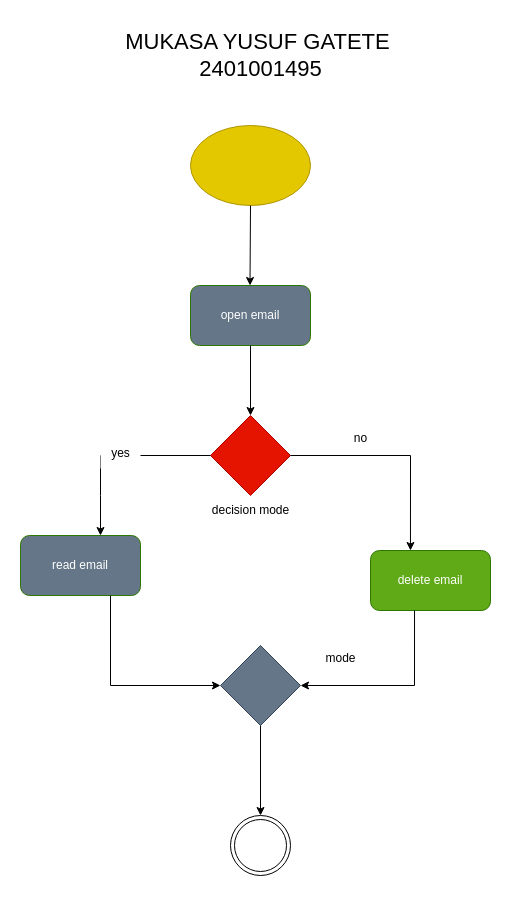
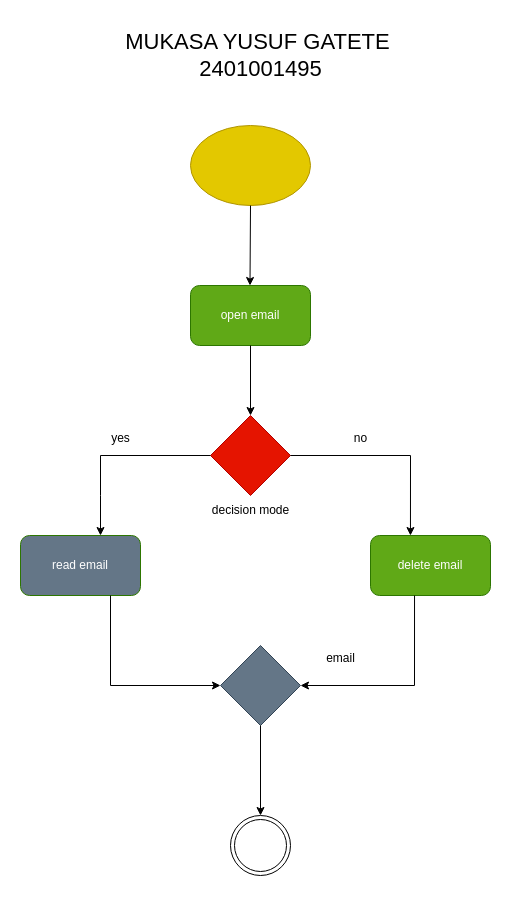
- <mxCell id="3" value="open email" style="rounded=1;whiteSpace=wrap;html=1;fillColor=#647687;fontColor=#ffffff;strokeColor=#2D7600;" vertex="1" parent="1"><mxGeometry x="190" y="285" width="120" height="60" as="geometry" /></mxCell>
+ <mxCell id="3" value="open email" style="rounded=1;whiteSpace=wrap;html=1;fillColor=#60a917;fontColor=#ffffff;strokeColor=#2D7600;" vertex="1" parent="1"><mxGeometry x="190" y="285" width="120" height="60" as="geometry" /></mxCell>
- <mxCell id="15" value="yes" style="text;html=1;align=center;verticalAlign=middle;resizable=0;points=[];autosize=1;fillColor=default;gradientColor=none;strokeColor=none;" vertex="1" parent="1"><mxGeometry x="100" y="438" width="40" height="30" as="geometry" /></mxCell>
+ <mxCell id="15" value="yes" style="text;html=1;align=center;verticalAlign=middle;resizable=0;points=[];autosize=1;fillColor=default;gradientColor=none;strokeColor=none;" vertex="1" parent="1"><mxGeometry x="100" y="423" width="40" height="30" as="geometry" /></mxCell>
- <mxCell id="7" value="delete email" style="rounded=1;whiteSpace=wrap;html=1;fillColor=#60a917;fontColor=#ffffff;strokeColor=#2D7600;" vertex="1" parent="1"><mxGeometry x="370" y="550" width="120" height="60" as="geometry" /></mxCell>
+ <mxCell id="7" value="delete email" style="rounded=1;whiteSpace=wrap;html=1;fillColor=#60a917;fontColor=#ffffff;strokeColor=#2D7600;" vertex="1" parent="1"><mxGeometry x="370" y="535" width="120" height="60" as="geometry" /></mxCell>
- <mxCell id="18" value="&lt;font style=&quot;color: light-dark(rgb(0, 0, 0), rgb(11, 11, 11));&quot;&gt;mode&lt;/font&gt;" style="text;html=1;align=center;verticalAlign=middle;resizable=0;points=[];autosize=1;" vertex="1" parent="1"><mxGeometry x="315" y="643" width="50" height="30" as="geometry" /></mxCell>
+ <mxCell id="18" value="&lt;font style=&quot;color: light-dark(rgb(0, 0, 0), rgb(11, 11, 11));&quot;&gt;email&lt;/font&gt;" style="text;html=1;align=center;verticalAlign=middle;resizable=0;points=[];autosize=1;" vertex="1" parent="1"><mxGeometry x="315" y="643" width="50" height="30" as="geometry" /></mxCell>
